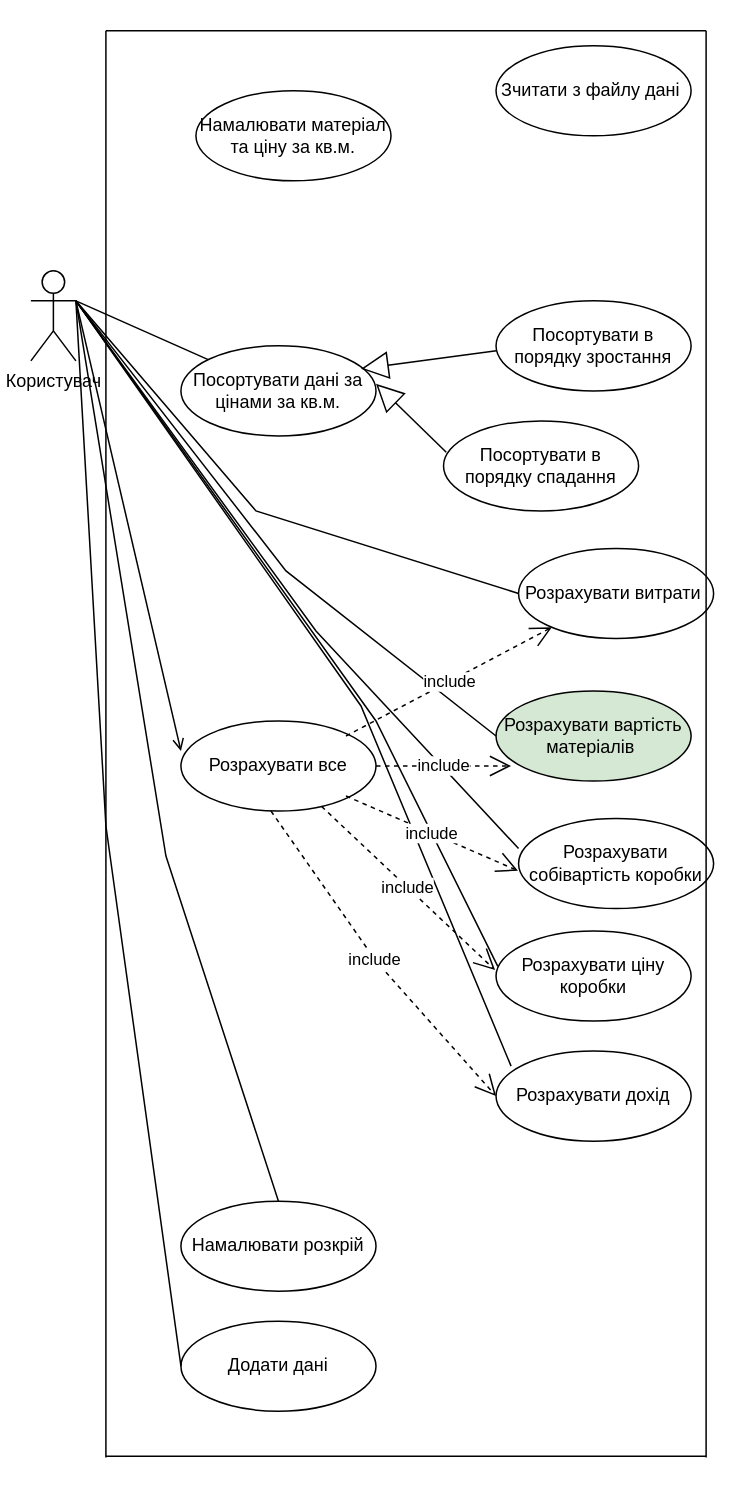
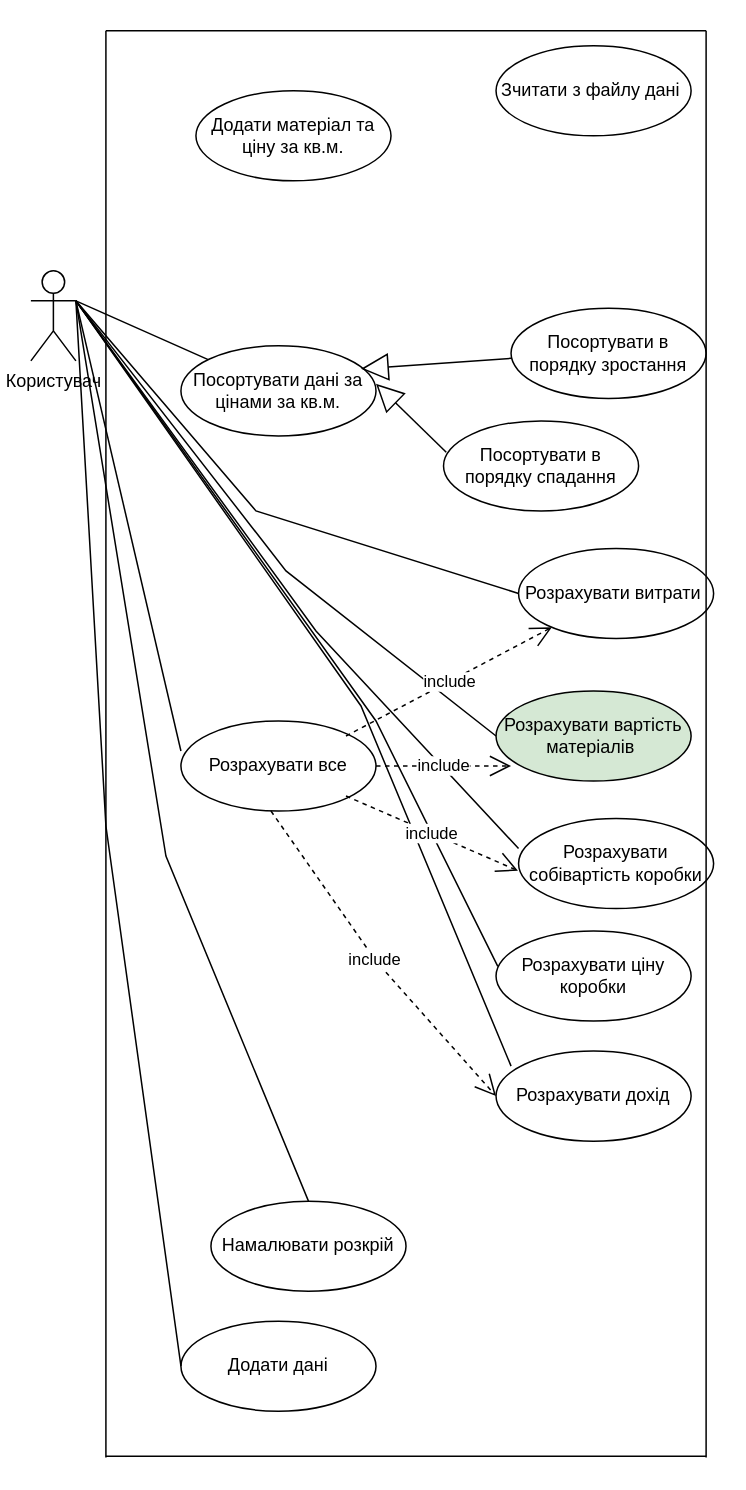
- <mxCell id="3" value="Намалювати матеріал та ціну за кв.м." style="ellipse;whiteSpace=wrap;html=1;" parent="1" vertex="1"><mxGeometry x="130" y="60" width="130" height="60" as="geometry" /></mxCell>
+ <mxCell id="3" value="Додати матеріал та ціну за кв.м." style="ellipse;whiteSpace=wrap;html=1;" parent="1" vertex="1"><mxGeometry x="130" y="60" width="130" height="60" as="geometry" /></mxCell>
- <mxCell id="6" value="Посортувати в порядку зростання" style="ellipse;whiteSpace=wrap;html=1;" parent="1" vertex="1"><mxGeometry x="330" y="200" width="130" height="60" as="geometry" /></mxCell>
+ <mxCell id="6" value="Посортувати в порядку зростання" style="ellipse;whiteSpace=wrap;html=1;" parent="1" vertex="1"><mxGeometry x="340" y="205" width="130" height="60" as="geometry" /></mxCell>
- <mxCell id="17" value="" style="endArrow=open;html=1;rounded=0;exitX=1;exitY=0.333;exitDx=0;exitDy=0;exitPerimeter=0;entryX=0;entryY=0.333;entryDx=0;entryDy=0;entryPerimeter=0;" parent="1" source="2" target="14" edge="1"><mxGeometry width="50" height="50" relative="1" as="geometry"><mxPoint x="120" y="380" as="sourcePoint" /><mxPoint x="170" y="330" as="targetPoint" /></mxGeometry></mxCell>
+ <mxCell id="17" value="" style="endArrow=none;html=1;rounded=0;exitX=1;exitY=0.333;exitDx=0;exitDy=0;exitPerimeter=0;entryX=0;entryY=0.333;entryDx=0;entryDy=0;entryPerimeter=0;" parent="1" source="2" target="14" edge="1"><mxGeometry width="50" height="50" relative="1" as="geometry"><mxPoint x="120" y="380" as="sourcePoint" /><mxPoint x="170" y="330" as="targetPoint" /></mxGeometry></mxCell>
- <mxCell id="28" value="include" style="endArrow=open;endSize=12;dashed=1;html=1;rounded=0;entryX=-0.005;entryY=0.433;entryDx=0;entryDy=0;entryPerimeter=0;" parent="1" source="14" target="10" edge="1"><mxGeometry width="160" relative="1" as="geometry"><mxPoint x="230" y="550" as="sourcePoint" /><mxPoint x="390" y="550" as="targetPoint" /></mxGeometry></mxCell>
- <mxCell id="13" value="Намалювати розкрій" style="ellipse;whiteSpace=wrap;html=1;" parent="1" vertex="1"><mxGeometry x="120" y="800" width="130" height="60" as="geometry" /></mxCell>
+ <mxCell id="13" value="Намалювати розкрій" style="ellipse;whiteSpace=wrap;html=1;" parent="1" vertex="1"><mxGeometry x="140" y="800" width="130" height="60" as="geometry" /></mxCell>
